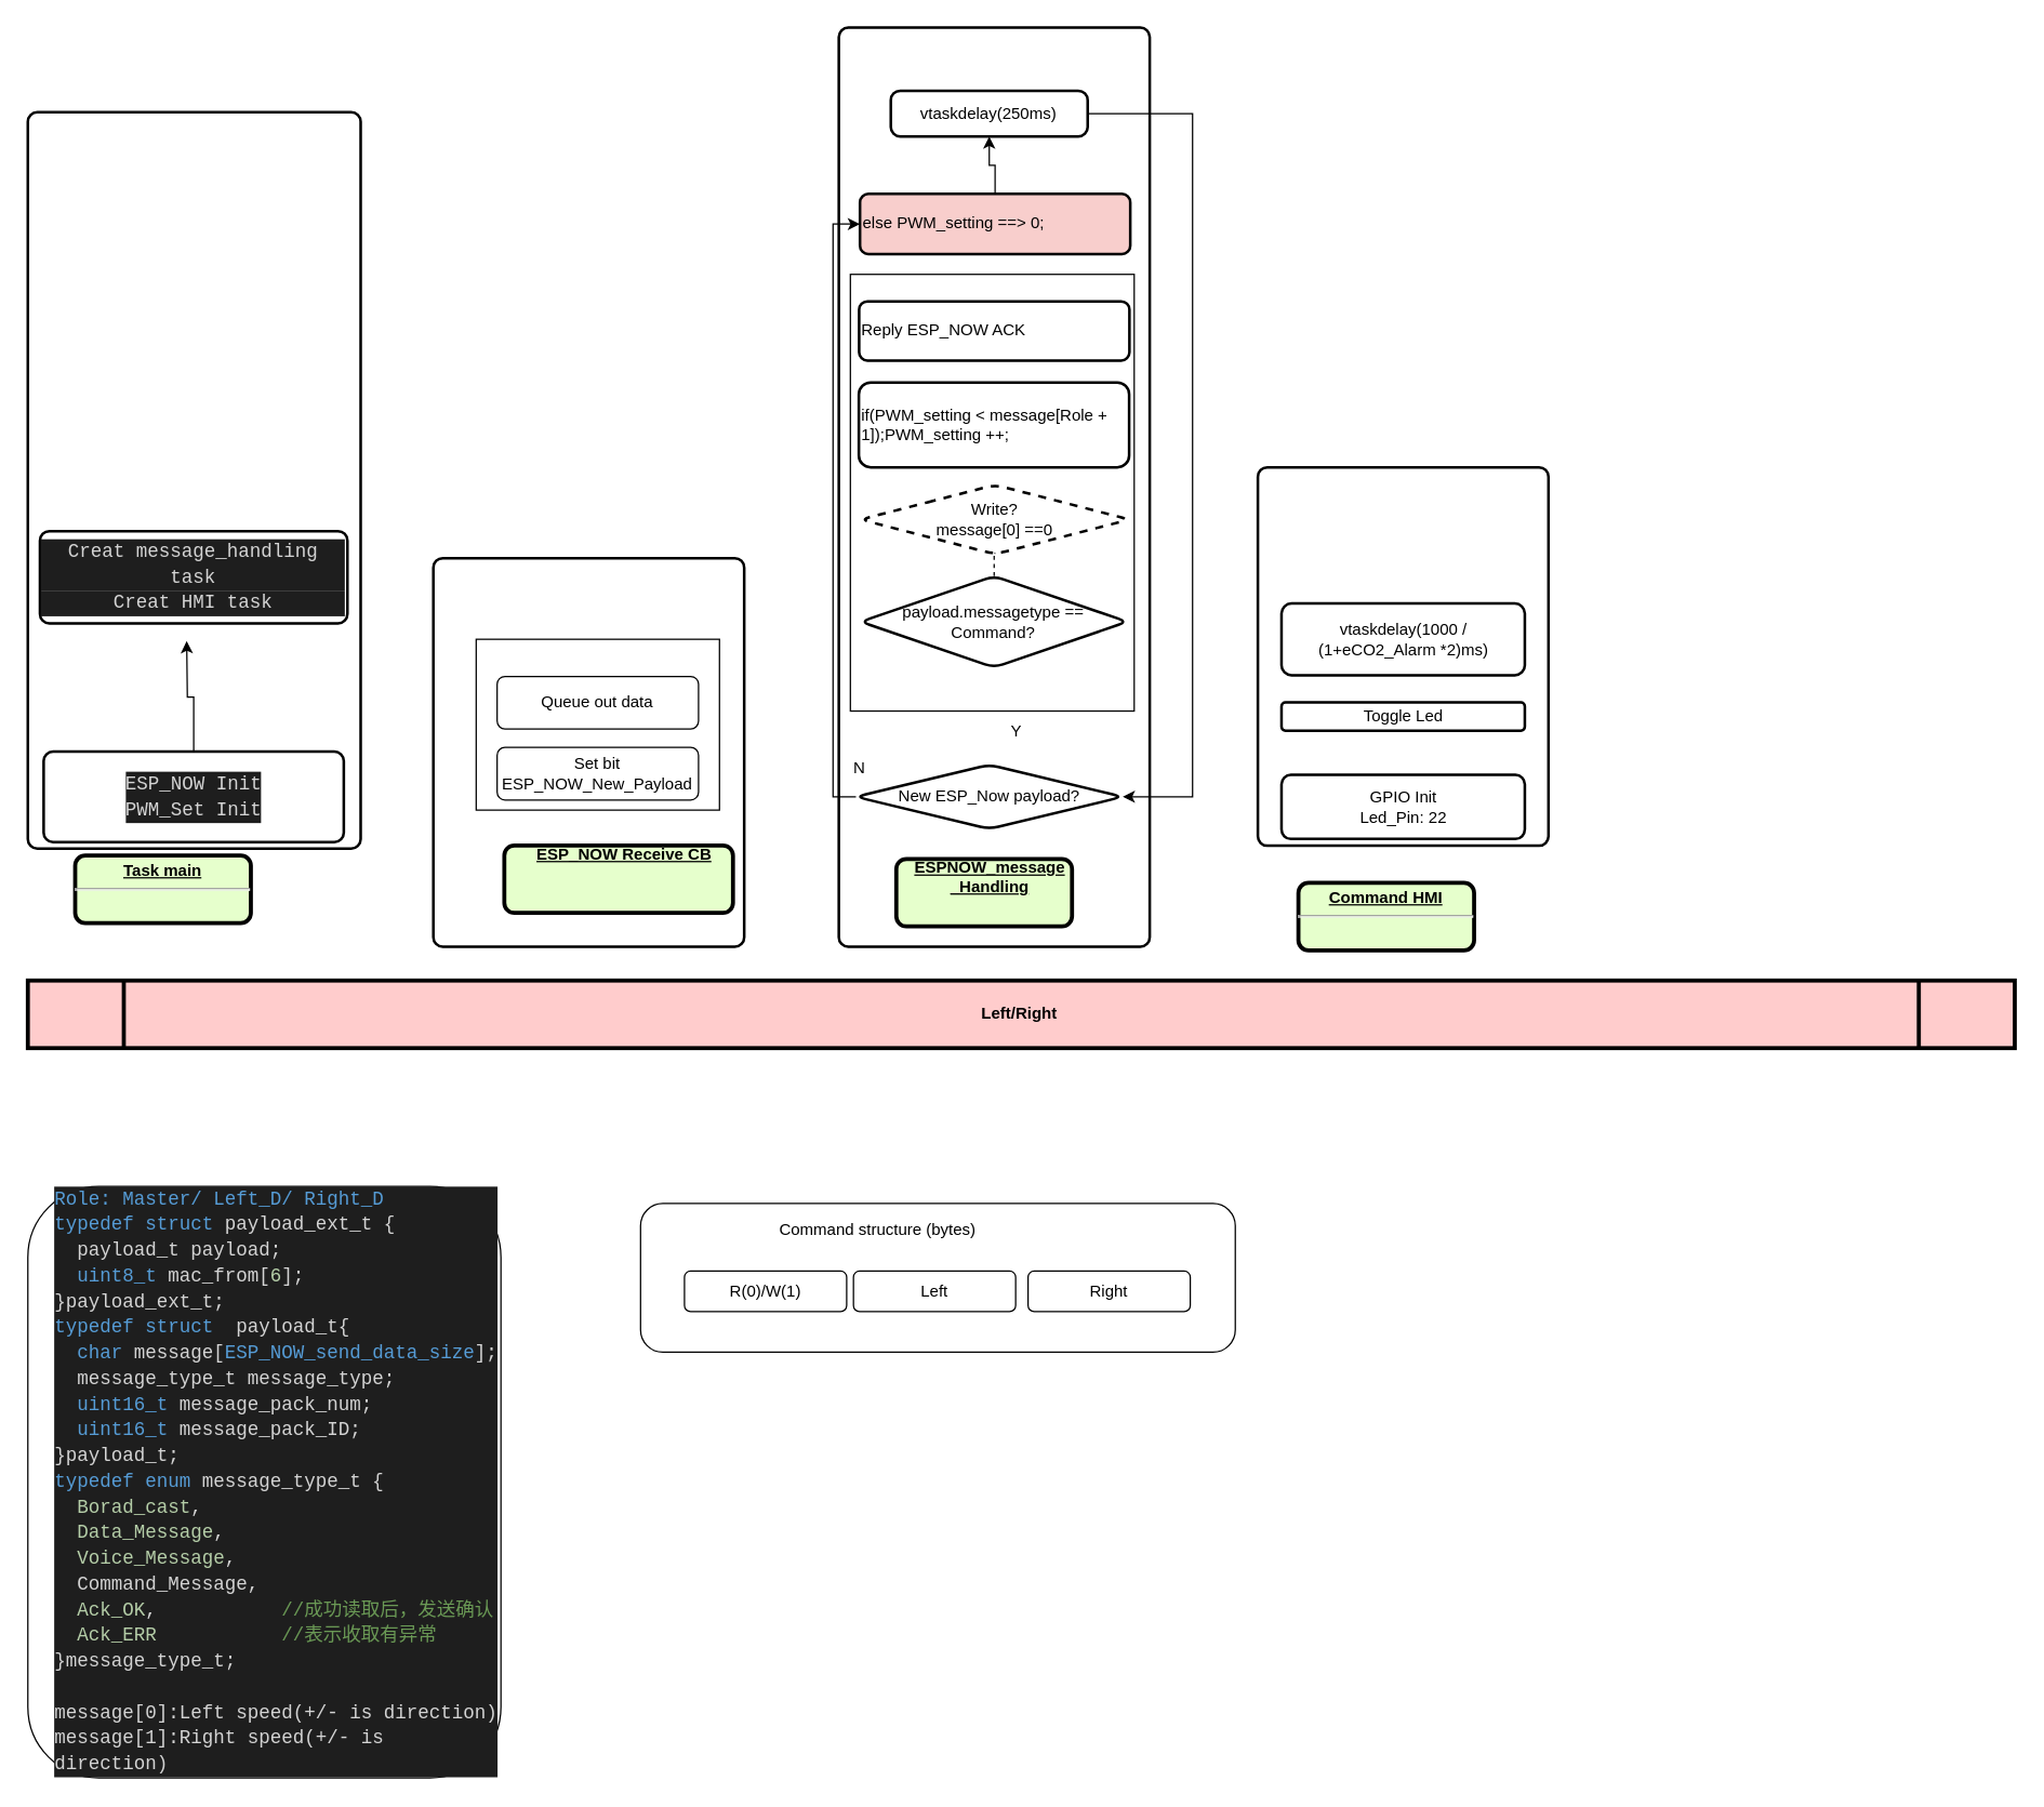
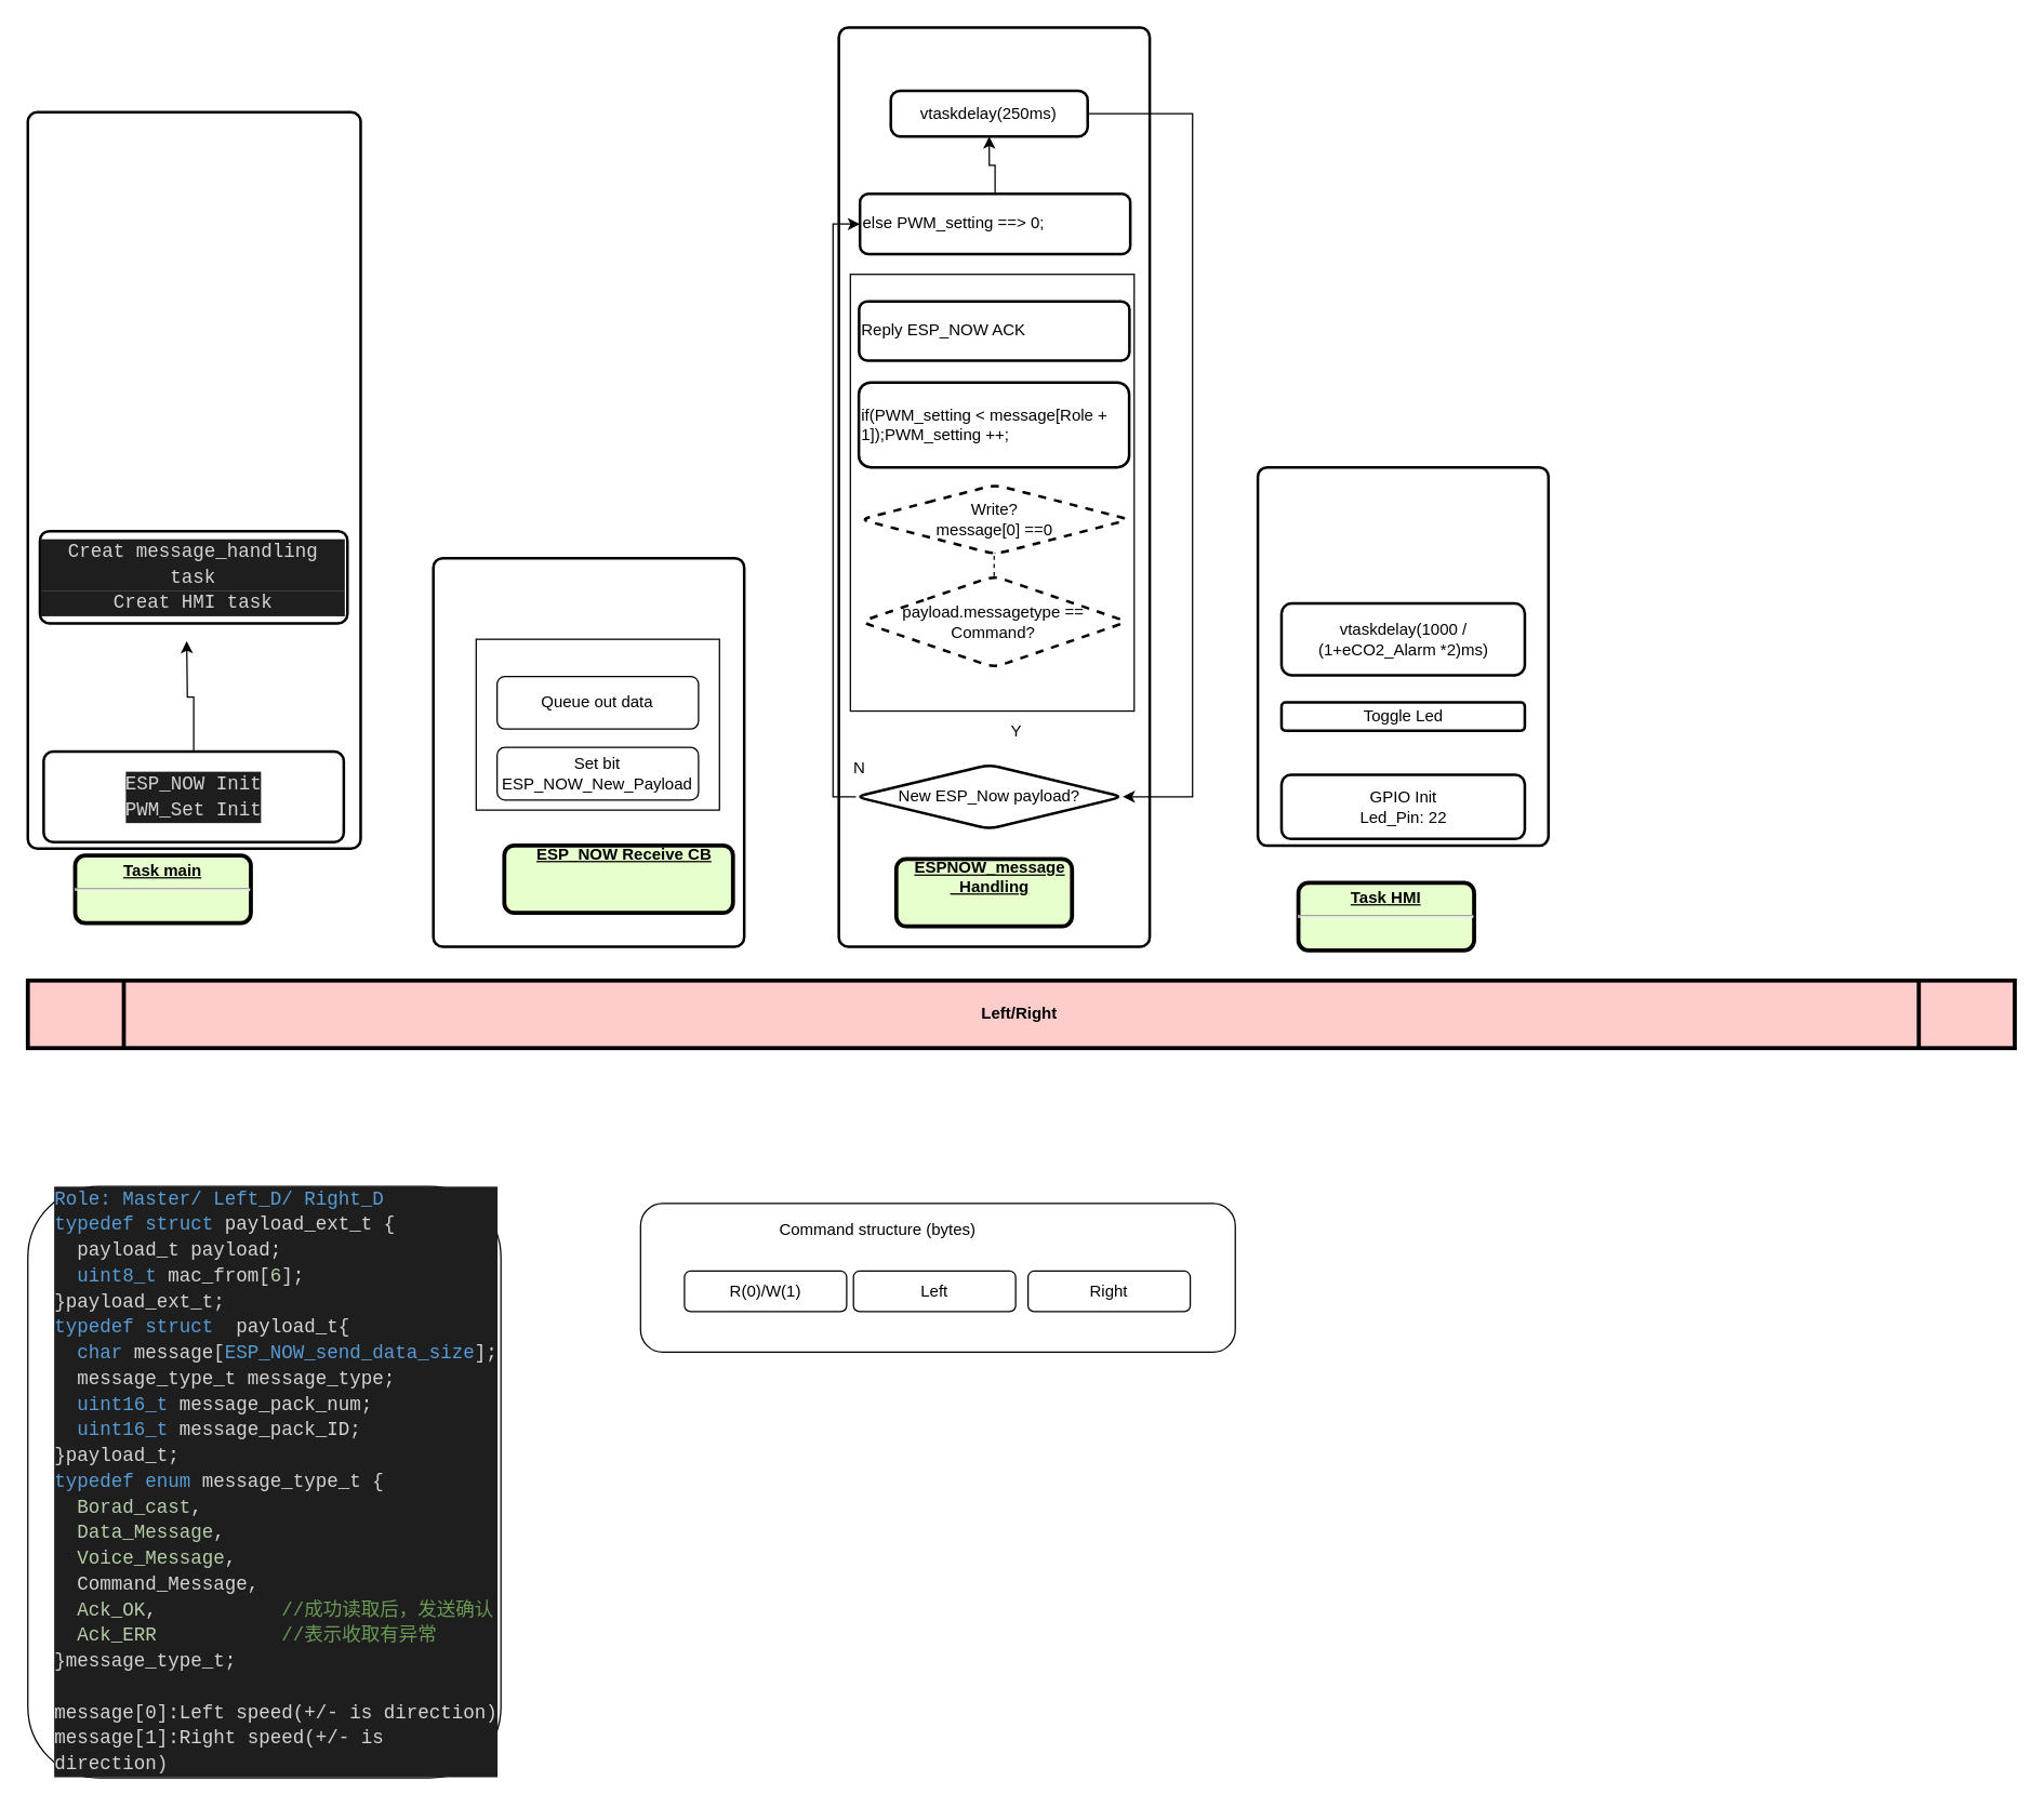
- <mxCell id="36" value="else PWM_setting ==&amp;gt; 0;&amp;nbsp;&amp;nbsp;" style="whiteSpace=wrap;html=1;rounded=1;strokeWidth=2;arcSize=14;align=left;fillColor=#f8cecc;" vertex="1" parent="1"><mxGeometry x="635.63" y="143.02" width="200" height="44.48" as="geometry" /></mxCell>
+ <mxCell id="36" value="else PWM_setting ==&amp;gt; 0;&amp;nbsp;&amp;nbsp;" style="whiteSpace=wrap;html=1;rounded=1;strokeWidth=2;arcSize=14;align=left;" vertex="1" parent="1"><mxGeometry x="635.63" y="143.02" width="200" height="44.48" as="geometry" /></mxCell>
- <mxCell id="25" value="payload.messagetype ==&lt;br&gt;Command?" style="rhombus;whiteSpace=wrap;html=1;rounded=1;strokeWidth=2;arcSize=14;" parent="1" vertex="1"><mxGeometry x="636.05" y="425.78" width="197.48" height="67.5" as="geometry" /></mxCell>
+ <mxCell id="25" value="payload.messagetype ==&lt;br&gt;Command?" style="rhombus;whiteSpace=wrap;html=1;rounded=1;strokeWidth=2;arcSize=14;dashed=1;" parent="1" vertex="1"><mxGeometry x="636.05" y="425.78" width="197.48" height="67.5" as="geometry" /></mxCell>
- <mxCell id="14" value="&lt;p style=&quot;margin: 0px ; margin-top: 4px ; text-align: center ; text-decoration: underline&quot;&gt;&lt;strong&gt;&lt;strong&gt;Command&lt;/strong&gt;&amp;nbsp;HMI&lt;br&gt;&lt;/strong&gt;&lt;/p&gt;&lt;hr&gt;&lt;p style=&quot;margin: 0px ; margin-left: 8px&quot;&gt;&lt;br&gt;&lt;/p&gt;" style="verticalAlign=middle;align=center;overflow=fill;fontSize=12;fontFamily=Helvetica;html=1;rounded=1;fontStyle=1;strokeWidth=3;fillColor=#E6FFCC" parent="1" vertex="1"><mxGeometry x="960" y="652.68" width="130" height="50" as="geometry" /></mxCell>
+ <mxCell id="14" value="&lt;p style=&quot;margin: 0px ; margin-top: 4px ; text-align: center ; text-decoration: underline&quot;&gt;&lt;strong&gt;&lt;strong&gt;Task&lt;/strong&gt;&amp;nbsp;HMI&lt;br&gt;&lt;/strong&gt;&lt;/p&gt;&lt;hr&gt;&lt;p style=&quot;margin: 0px ; margin-left: 8px&quot;&gt;&lt;br&gt;&lt;/p&gt;" style="verticalAlign=middle;align=center;overflow=fill;fontSize=12;fontFamily=Helvetica;html=1;rounded=1;fontStyle=1;strokeWidth=3;fillColor=#E6FFCC" parent="1" vertex="1"><mxGeometry x="960" y="652.68" width="130" height="50" as="geometry" /></mxCell>
